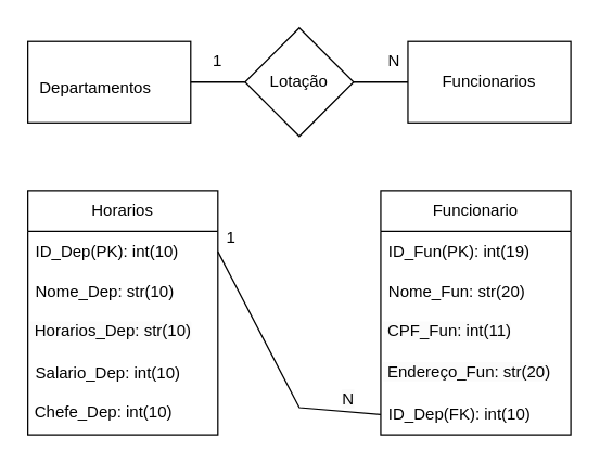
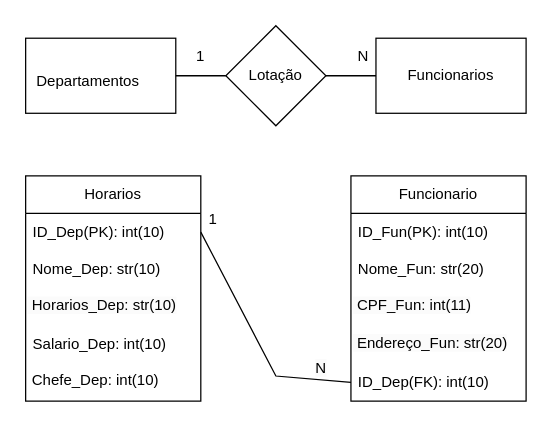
- <mxCell id="19" value="ID_Fun(PK): int(19)" style="text;strokeColor=none;fillColor=none;align=left;verticalAlign=middle;spacingLeft=4;spacingRight=4;overflow=hidden;points=[[0,0.5],[1,0.5]];portConstraint=eastwest;rotatable=0;whiteSpace=wrap;html=1;" vertex="1" parent="18"><mxGeometry y="30" width="140" height="30" as="geometry" /></mxCell>
+ <mxCell id="19" value="ID_Fun(PK): int(10)" style="text;strokeColor=none;fillColor=none;align=left;verticalAlign=middle;spacingLeft=4;spacingRight=4;overflow=hidden;points=[[0,0.5],[1,0.5]];portConstraint=eastwest;rotatable=0;whiteSpace=wrap;html=1;" vertex="1" parent="18"><mxGeometry y="30" width="140" height="30" as="geometry" /></mxCell>
